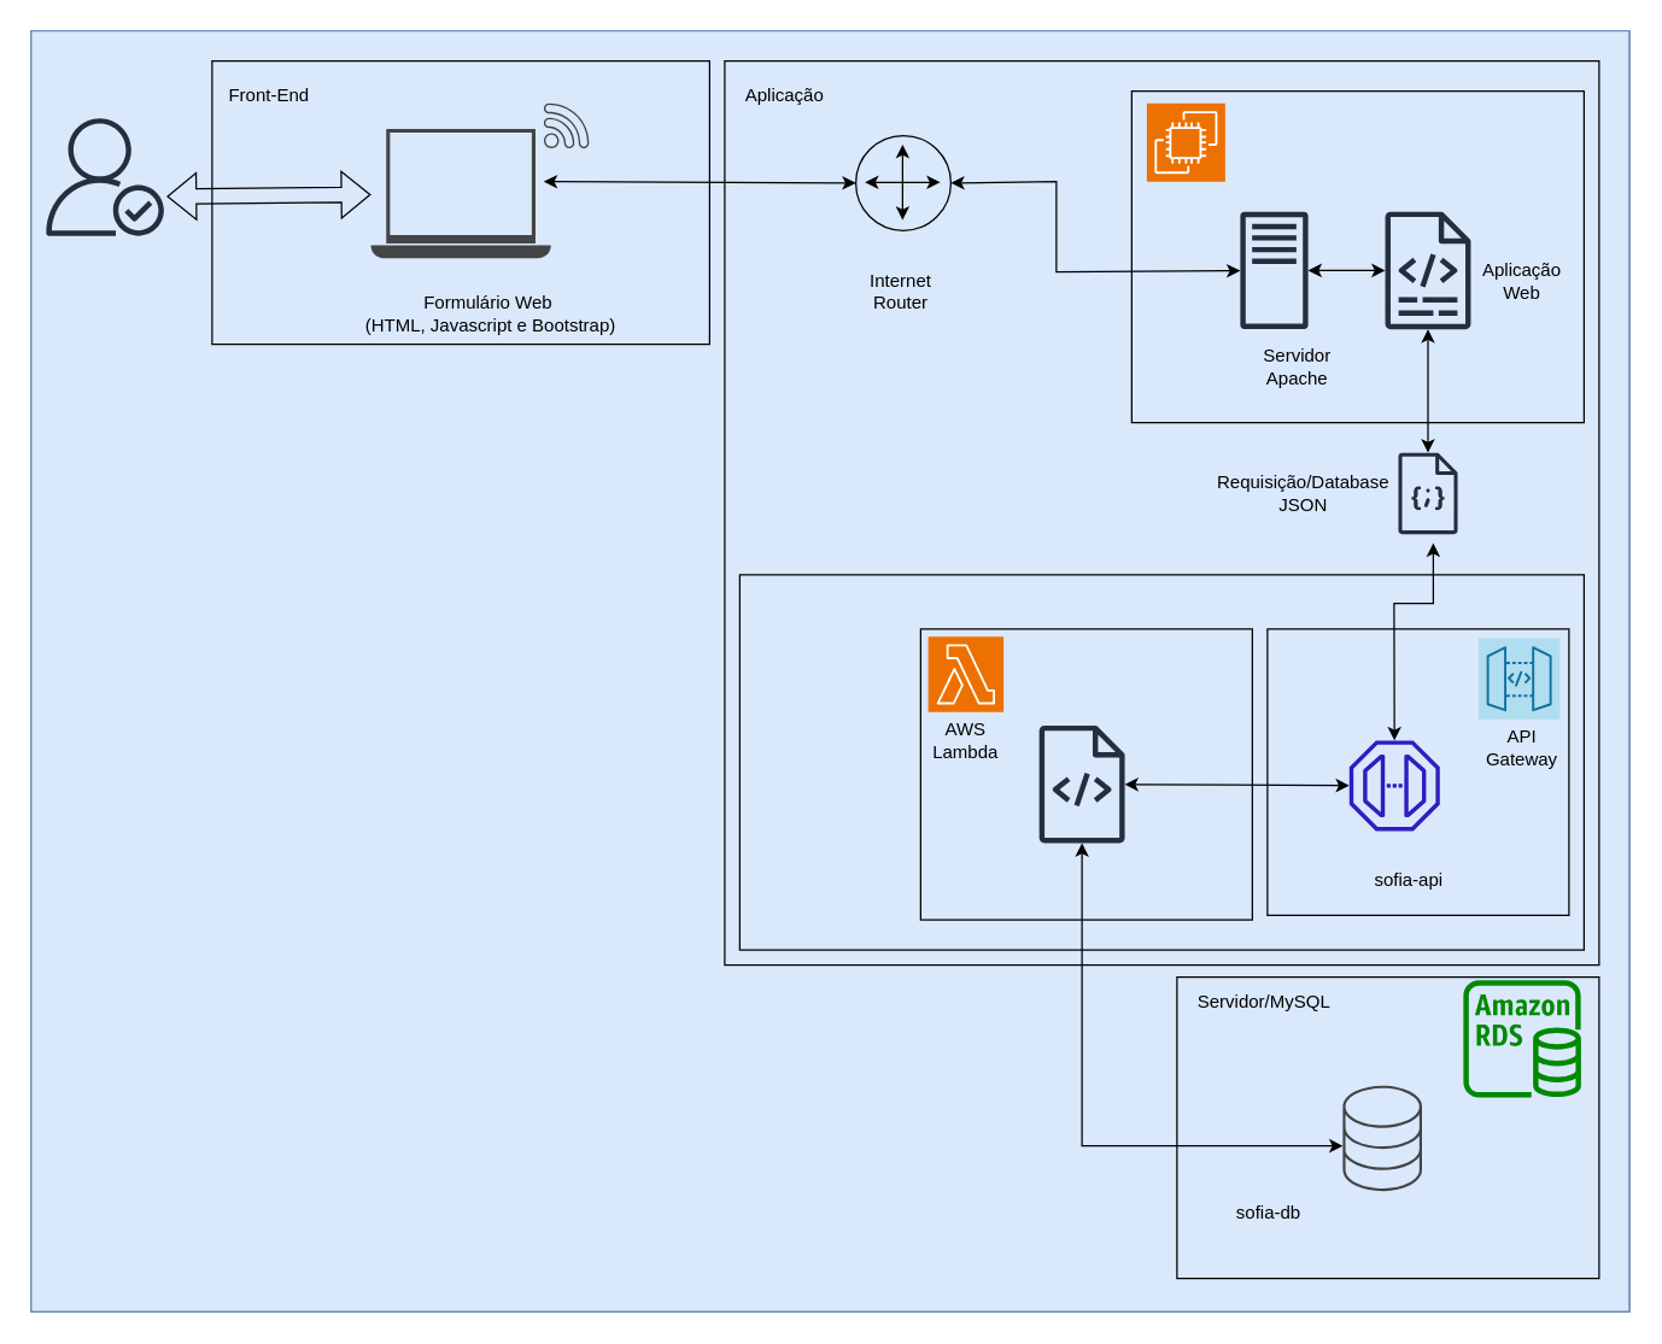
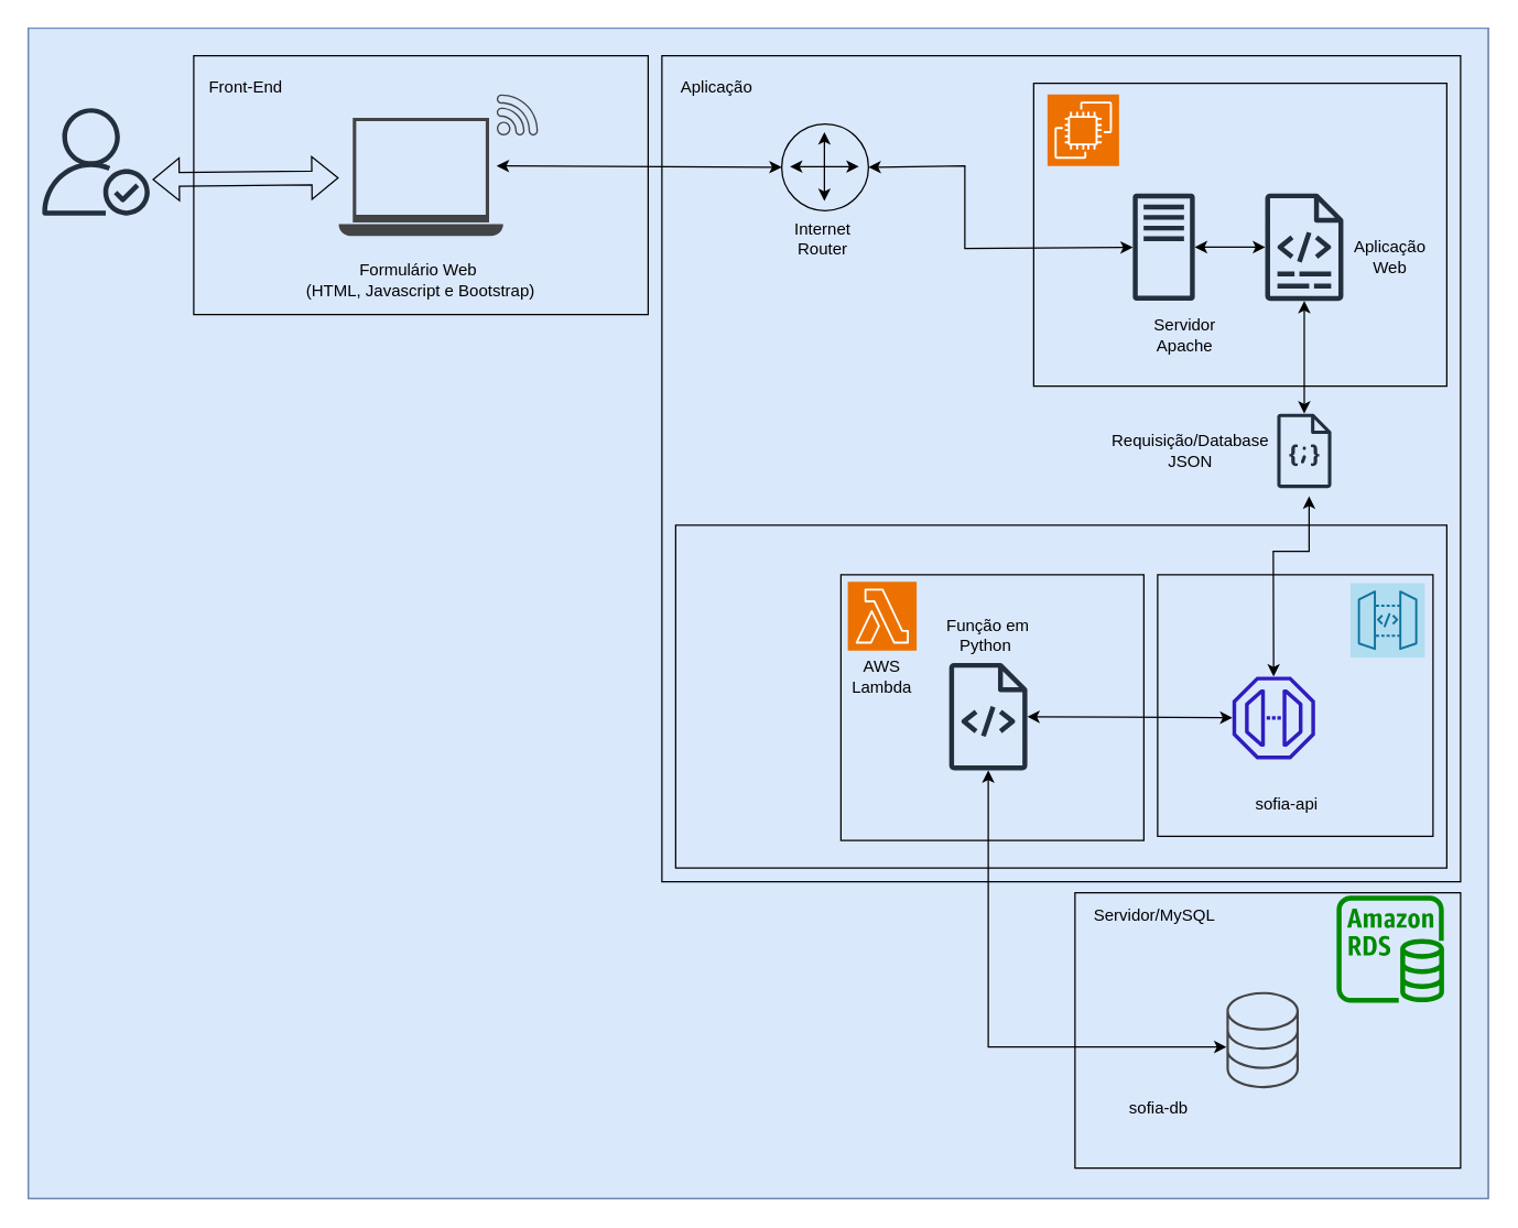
- <mxCell id="26" value="Internet&lt;div&gt;Router&lt;/div&gt;" style="text;html=1;align=center;verticalAlign=middle;whiteSpace=wrap;rounded=0;" vertex="1" parent="2"><mxGeometry x="547" y="158" width="60" height="30" as="geometry" /></mxCell>
+ <mxCell id="26" value="Internet&lt;div&gt;Router&lt;/div&gt;" style="text;html=1;align=center;verticalAlign=middle;whiteSpace=wrap;rounded=0;" vertex="1" parent="2"><mxGeometry x="547" y="138" width="60" height="30" as="geometry" /></mxCell>
- <mxCell id="17" value="Formulário Web&amp;nbsp;&lt;br&gt;(HTML, Javascript e Bootstrap)" style="text;html=1;align=center;verticalAlign=middle;whiteSpace=wrap;rounded=0;" vertex="1" parent="2"><mxGeometry x="215" y="173" width="180" height="30" as="geometry" /></mxCell>
+ <mxCell id="17" value="Formulário Web&amp;nbsp;&lt;br&gt;(HTML, Javascript e Bootstrap)" style="text;html=1;align=center;verticalAlign=middle;whiteSpace=wrap;rounded=0;" vertex="1" parent="2"><mxGeometry x="195" y="168" width="180" height="30" as="geometry" /></mxCell>
+ <mxCell id="34" value="Função em Python&amp;nbsp;" style="text;html=1;align=center;verticalAlign=middle;whiteSpace=wrap;rounded=0;" vertex="1" parent="2"><mxGeometry x="661.25" y="426" width="71.5" height="30" as="geometry" /></mxCell>
- <mxCell id="30" value="API Gateway" style="text;html=1;align=center;verticalAlign=middle;whiteSpace=wrap;rounded=0;" vertex="1" parent="2"><mxGeometry x="959.46" y="461" width="60" height="30" as="geometry" /></mxCell>
